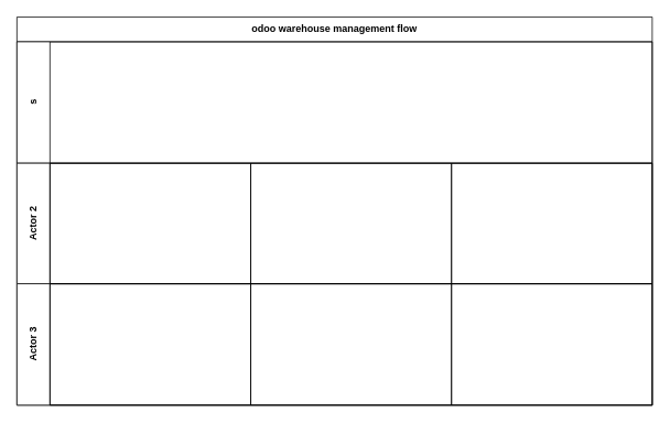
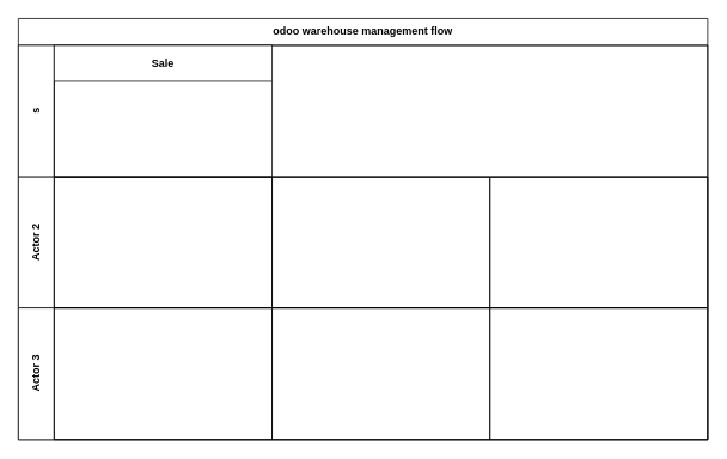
+ <mxCell id="4" value="Sale" style="swimlane;connectable=0;startSize=40;html=1;whiteSpace=wrap;collapsible=0;recursiveResize=0;expand=0;pointerEvents=0;" vertex="1" parent="3"><mxGeometry x="40" width="243" height="147" as="geometry" /></mxCell>
